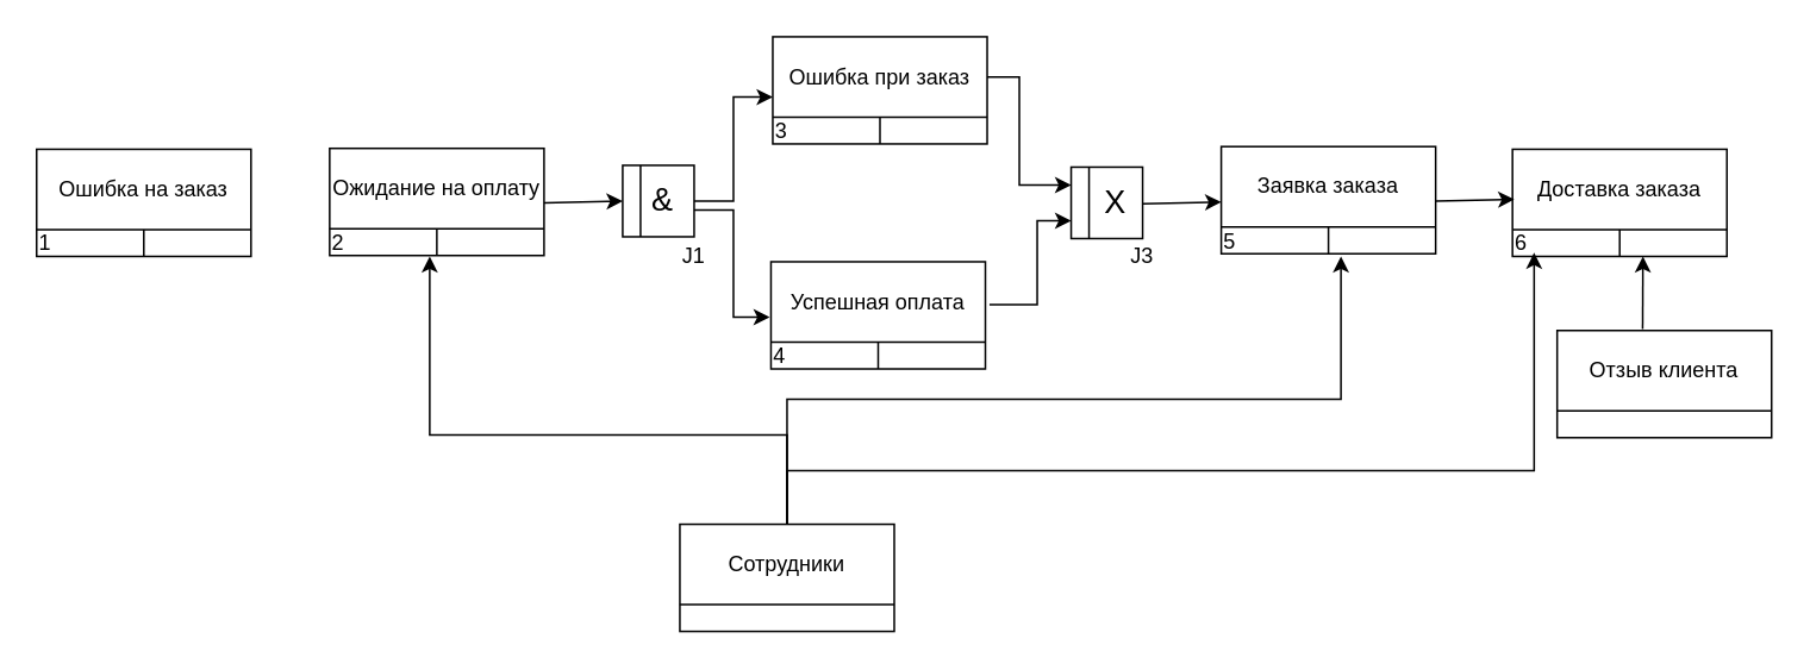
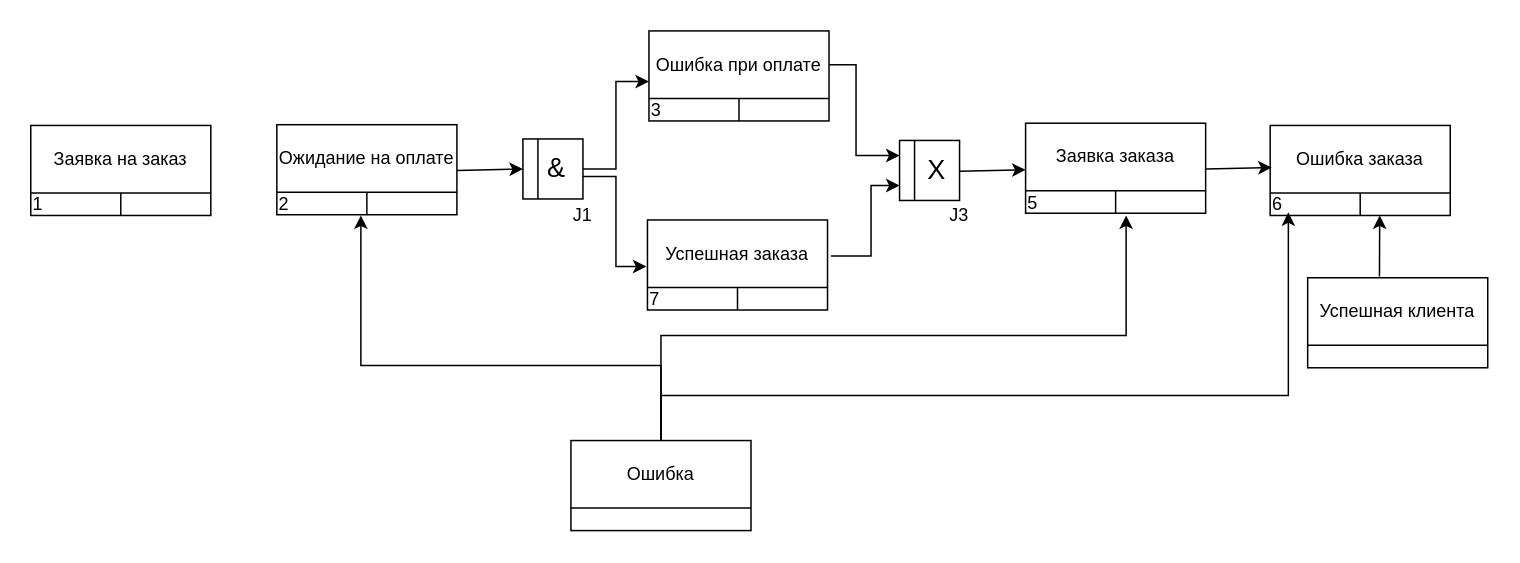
- <mxCell id="18" value="Ошибка при заказ" style="text;html=1;strokeColor=none;fillColor=none;align=center;verticalAlign=middle;whiteSpace=wrap;rounded=0;" vertex="1" parent="1"><mxGeometry x="432" y="20" width="120" height="45" as="geometry" /></mxCell>
+ <mxCell id="18" value="Ошибка при оплате" style="text;html=1;strokeColor=none;fillColor=none;align=center;verticalAlign=middle;whiteSpace=wrap;rounded=0;" vertex="1" parent="1"><mxGeometry x="432" y="20" width="120" height="45" as="geometry" /></mxCell>
- <mxCell id="10" value="Ожидание на оплату" style="text;html=1;strokeColor=none;fillColor=none;align=center;verticalAlign=middle;whiteSpace=wrap;rounded=0;" vertex="1" parent="1"><mxGeometry x="184" y="82.5" width="120" height="45" as="geometry" /></mxCell>
+ <mxCell id="10" value="Ожидание на оплате" style="text;html=1;strokeColor=none;fillColor=none;align=center;verticalAlign=middle;whiteSpace=wrap;rounded=0;" vertex="1" parent="1"><mxGeometry x="184" y="82.5" width="120" height="45" as="geometry" /></mxCell>
- <mxCell id="5" value="Ошибка на заказ" style="text;html=1;strokeColor=none;fillColor=none;align=center;verticalAlign=middle;whiteSpace=wrap;rounded=0;" vertex="1" parent="1"><mxGeometry x="20" y="83" width="120" height="45" as="geometry" /></mxCell>
+ <mxCell id="5" value="Заявка на заказ" style="text;html=1;strokeColor=none;fillColor=none;align=center;verticalAlign=middle;whiteSpace=wrap;rounded=0;" vertex="1" parent="1"><mxGeometry x="20" y="83" width="120" height="45" as="geometry" /></mxCell>
- <mxCell id="33" value="Доставка заказа" style="text;html=1;strokeColor=none;fillColor=none;align=center;verticalAlign=middle;whiteSpace=wrap;rounded=0;" vertex="1" parent="1"><mxGeometry x="846" y="83" width="120" height="45" as="geometry" /></mxCell>
+ <mxCell id="33" value="Ошибка заказа" style="text;html=1;strokeColor=none;fillColor=none;align=center;verticalAlign=middle;whiteSpace=wrap;rounded=0;" vertex="1" parent="1"><mxGeometry x="846" y="83" width="120" height="45" as="geometry" /></mxCell>
- <mxCell id="23" value="Успешная оплата" style="text;html=1;strokeColor=none;fillColor=none;align=center;verticalAlign=middle;whiteSpace=wrap;rounded=0;" vertex="1" parent="1"><mxGeometry x="431" y="146" width="120" height="45" as="geometry" /></mxCell>
+ <mxCell id="23" value="Успешная заказа" style="text;html=1;strokeColor=none;fillColor=none;align=center;verticalAlign=middle;whiteSpace=wrap;rounded=0;" vertex="1" parent="1"><mxGeometry x="431" y="146" width="120" height="45" as="geometry" /></mxCell>
- <mxCell id="24" value="4" style="text;html=1;strokeColor=none;fillColor=none;align=center;verticalAlign=middle;whiteSpace=wrap;rounded=0;" vertex="1" parent="1"><mxGeometry x="431" y="189" width="10" height="20" as="geometry" /></mxCell>
+ <mxCell id="24" value="7" style="text;html=1;strokeColor=none;fillColor=none;align=center;verticalAlign=middle;whiteSpace=wrap;rounded=0;" vertex="1" parent="1"><mxGeometry x="431" y="189" width="10" height="20" as="geometry" /></mxCell>
- <mxCell id="37" value="Отзыв клиента" style="text;html=1;strokeColor=none;fillColor=none;align=center;verticalAlign=middle;whiteSpace=wrap;rounded=0;" vertex="1" parent="1"><mxGeometry x="871" y="184.5" width="120" height="45" as="geometry" /></mxCell>
+ <mxCell id="37" value="Успешная клиента" style="text;html=1;strokeColor=none;fillColor=none;align=center;verticalAlign=middle;whiteSpace=wrap;rounded=0;" vertex="1" parent="1"><mxGeometry x="871" y="184.5" width="120" height="45" as="geometry" /></mxCell>
- <mxCell id="40" value="Сотрудники" style="text;html=1;strokeColor=none;fillColor=none;align=center;verticalAlign=middle;whiteSpace=wrap;rounded=0;" vertex="1" parent="1"><mxGeometry x="380" y="293" width="120" height="45" as="geometry" /></mxCell>
+ <mxCell id="40" value="Ошибка" style="text;html=1;strokeColor=none;fillColor=none;align=center;verticalAlign=middle;whiteSpace=wrap;rounded=0;" vertex="1" parent="1"><mxGeometry x="380" y="293" width="120" height="45" as="geometry" /></mxCell>
